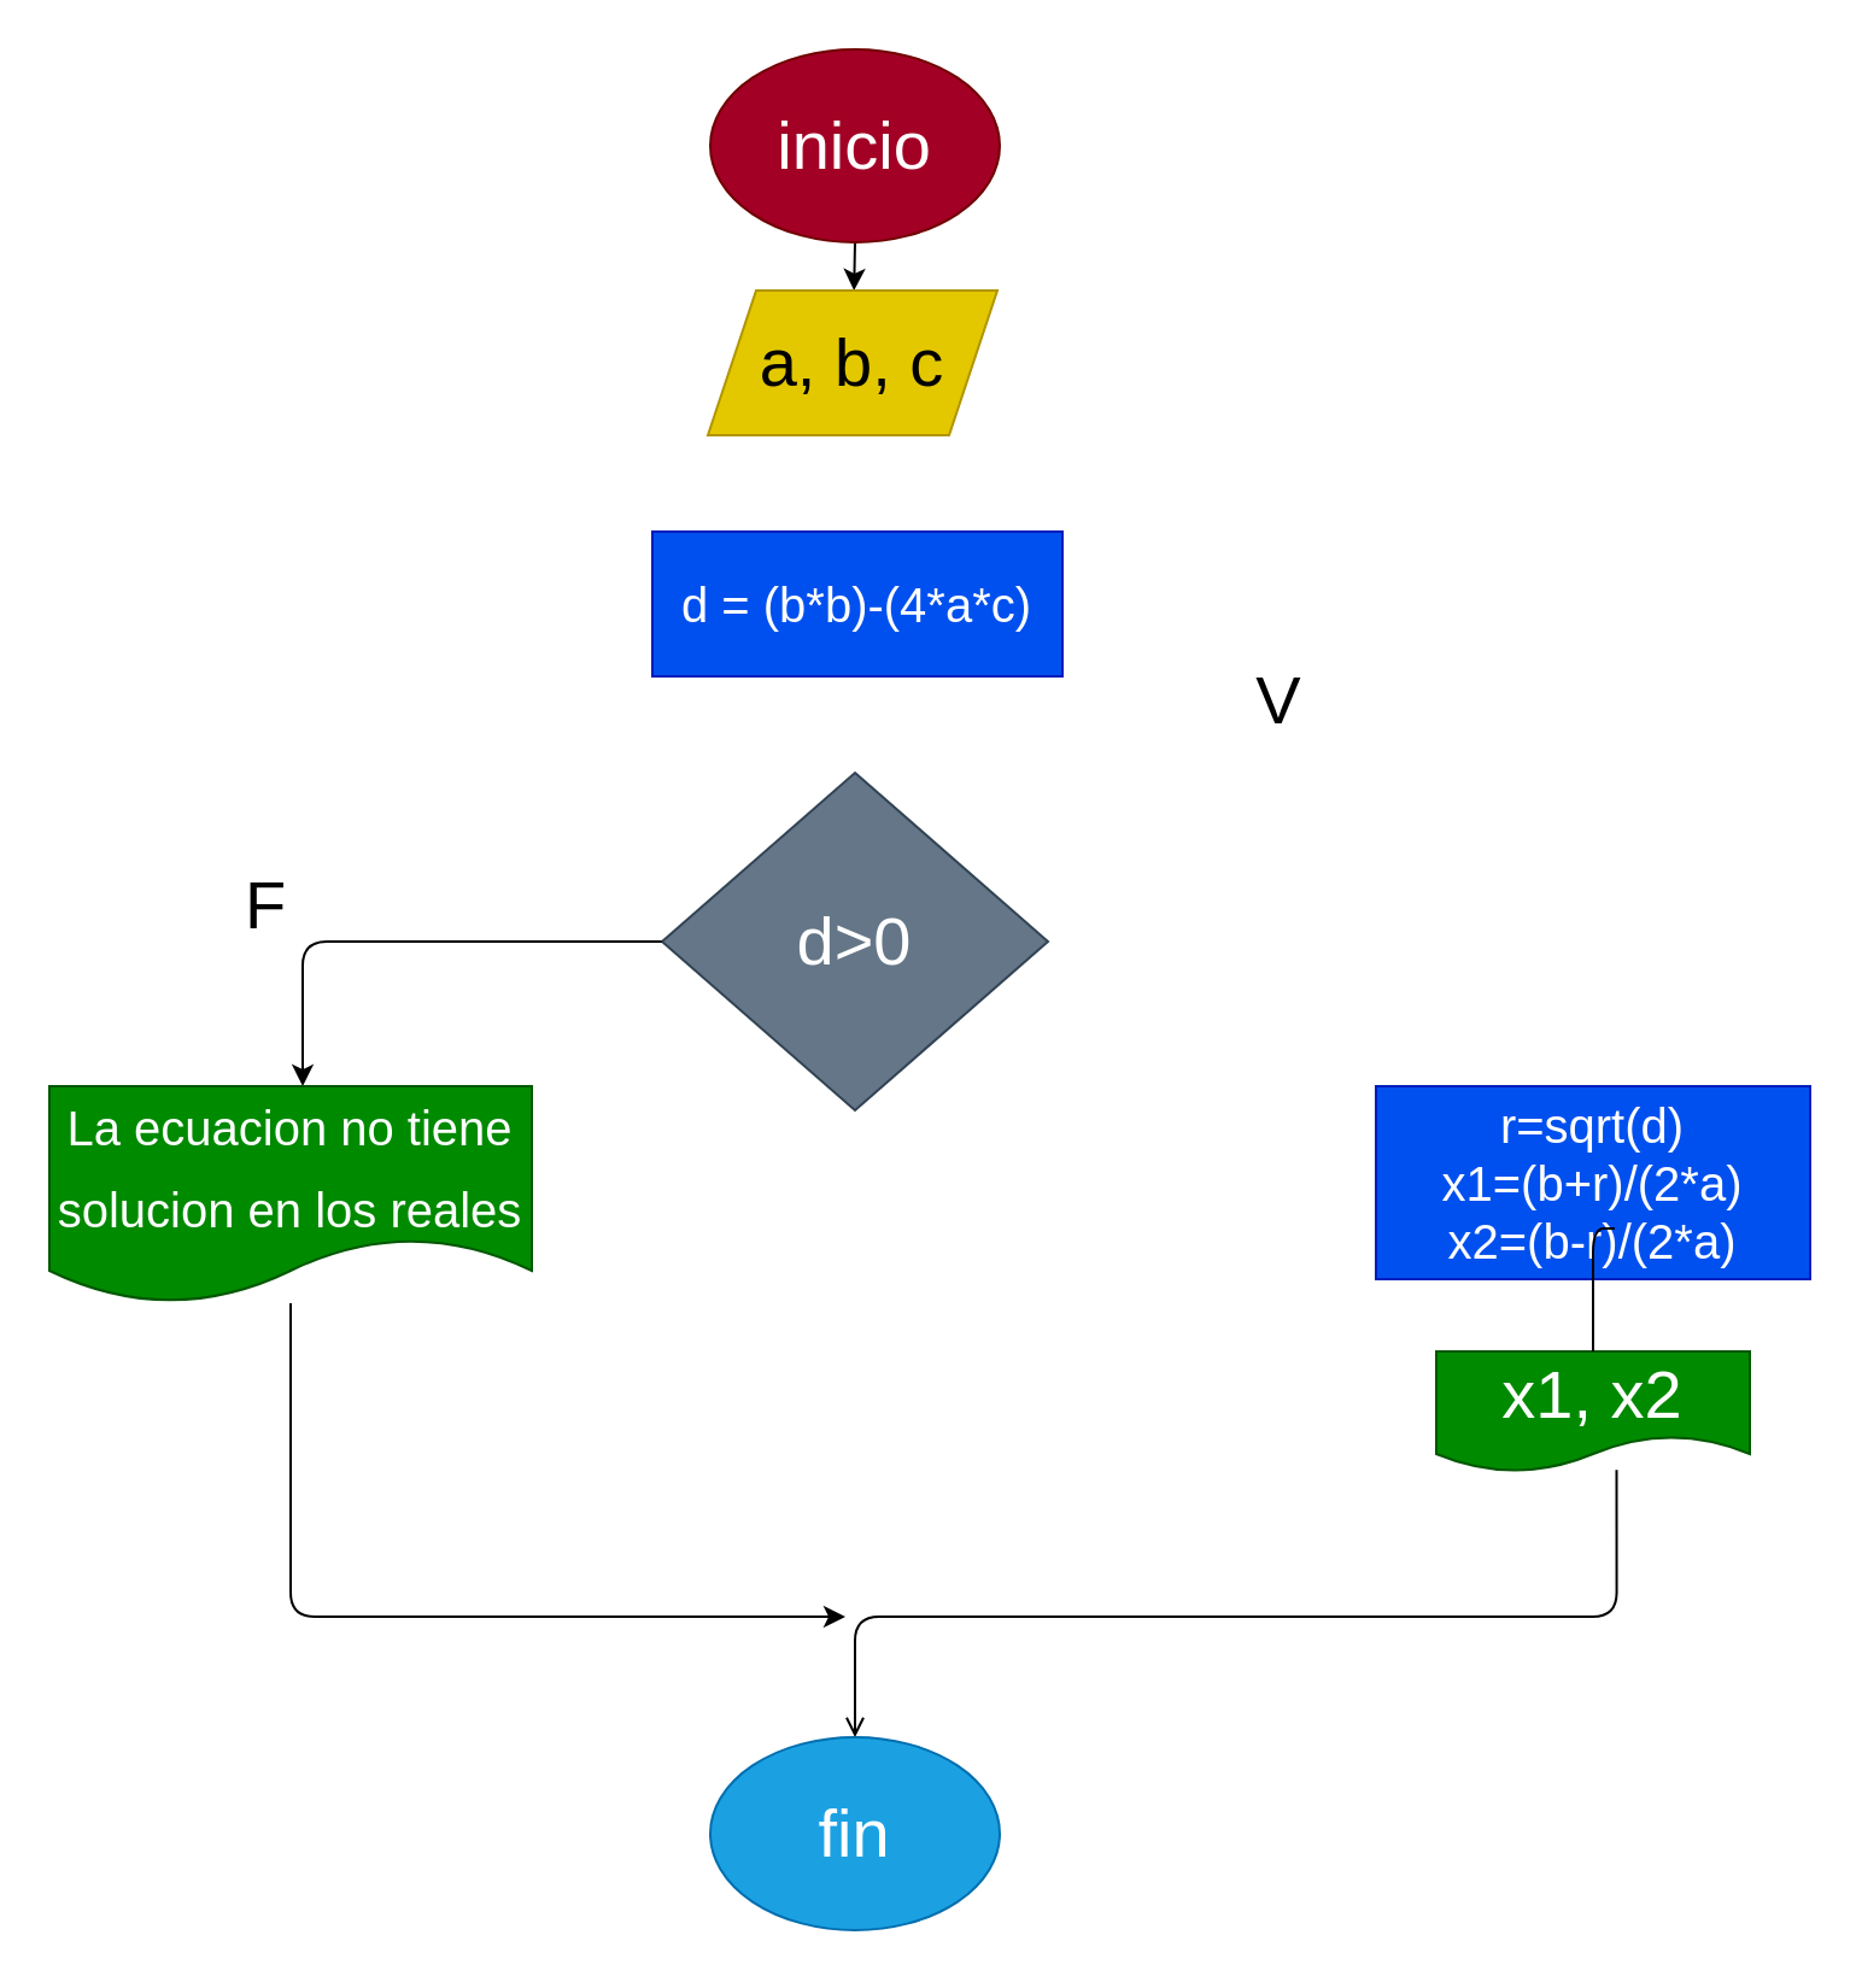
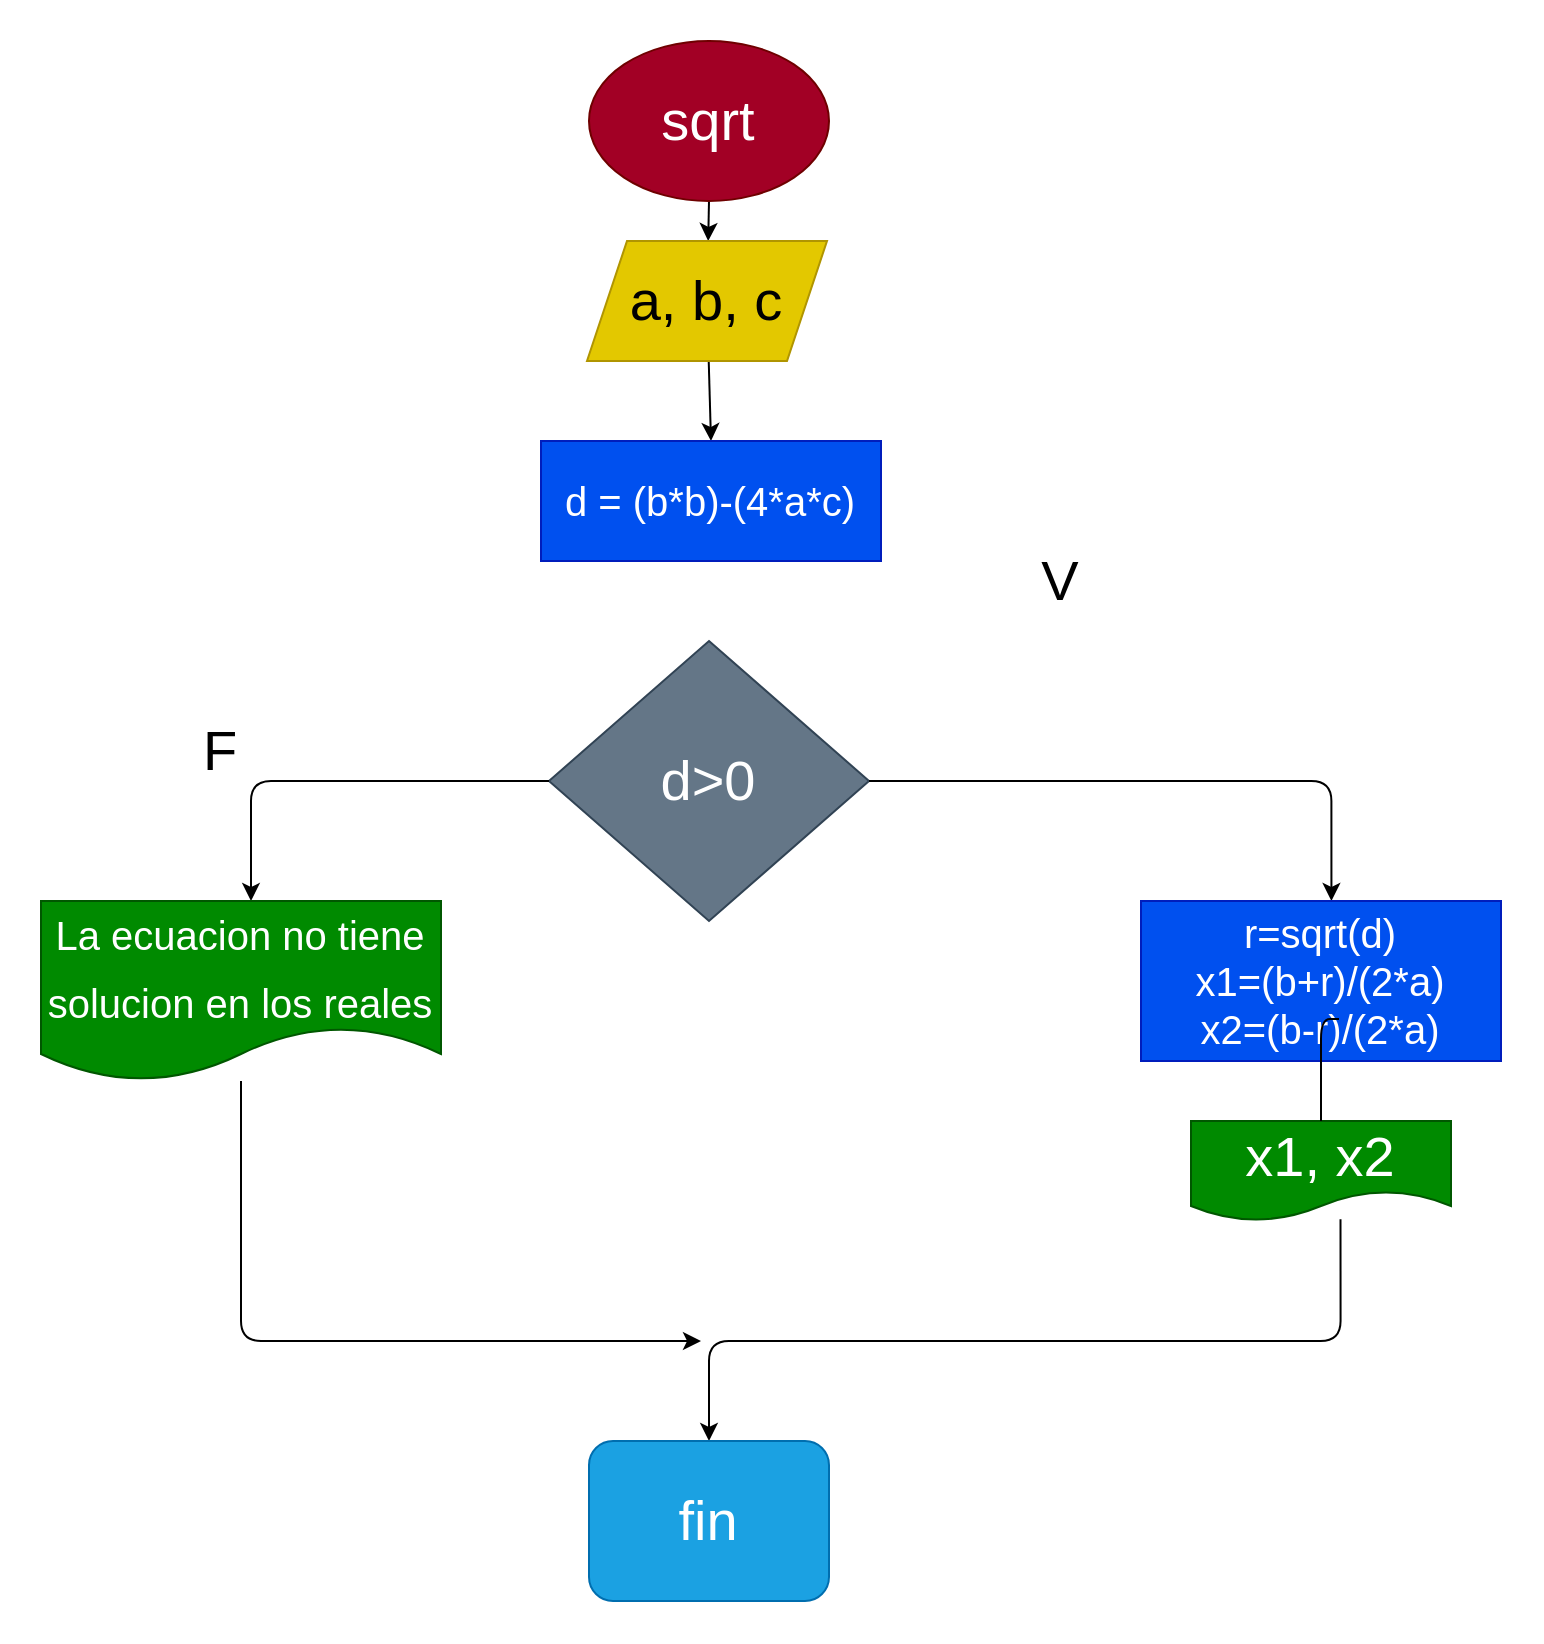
- <mxCell id="12" value="inicio" style="ellipse;whiteSpace=wrap;html=1;fontSize=28;fillColor=#a20025;fontColor=#ffffff;strokeColor=#6F0000;" vertex="1" parent="1"><mxGeometry x="294" y="20" width="120" height="80" as="geometry" /></mxCell>
+ <mxCell id="12" value="sqrt" style="ellipse;whiteSpace=wrap;html=1;fontSize=28;fillColor=#a20025;fontColor=#ffffff;strokeColor=#6F0000;" vertex="1" parent="1"><mxGeometry x="294" y="20" width="120" height="80" as="geometry" /></mxCell>
+ <mxCell id="3" style="edgeStyle=none;html=1;entryX=0.5;entryY=0;entryDx=0;entryDy=0;" edge="1" parent="1" source="4" target="15"><mxGeometry relative="1" as="geometry" /></mxCell>
+ <mxCell id="6" value="" style="edgeStyle=segmentEdgeStyle;endArrow=classic;html=1;fontSize=28;exitX=1;exitY=0.5;exitDx=0;exitDy=0;entryX=0.529;entryY=0;entryDx=0;entryDy=0;entryPerimeter=0;" edge="1" parent="1" source="5" target="16"><mxGeometry width="50" height="50" relative="1" as="geometry"><mxPoint x="470" y="370" as="sourcePoint" /><mxPoint x="660" y="450" as="targetPoint" /></mxGeometry></mxCell>
- <mxCell id="8" value="" style="edgeStyle=segmentEdgeStyle;endArrow=open;html=1;fontSize=28;exitX=0.575;exitY=0.983;exitDx=0;exitDy=0;exitPerimeter=0;entryX=0.5;entryY=0;entryDx=0;entryDy=0;startArrow=none;" edge="1" parent="1" source="17" target="9"><mxGeometry width="50" height="50" relative="1" as="geometry"><mxPoint x="669" y="508.98" as="sourcePoint" /><mxPoint x="350" y="840" as="targetPoint" /><Array as="points"><mxPoint x="670" y="670" /><mxPoint x="354" y="670" /></Array></mxGeometry></mxCell>
+ <mxCell id="8" value="" style="edgeStyle=segmentEdgeStyle;endArrow=classic;html=1;fontSize=28;exitX=0.575;exitY=0.983;exitDx=0;exitDy=0;exitPerimeter=0;entryX=0.5;entryY=0;entryDx=0;entryDy=0;startArrow=none;" edge="1" parent="1" source="17" target="9"><mxGeometry width="50" height="50" relative="1" as="geometry"><mxPoint x="669" y="508.98" as="sourcePoint" /><mxPoint x="350" y="840" as="targetPoint" /><Array as="points"><mxPoint x="670" y="670" /><mxPoint x="354" y="670" /></Array></mxGeometry></mxCell>
- <mxCell id="9" value="fin" style="ellipse;whiteSpace=wrap;html=1;fontSize=28;fillColor=#1ba1e2;fontColor=#ffffff;strokeColor=#006EAF;" vertex="1" parent="1"><mxGeometry x="294" y="720" width="120" height="80" as="geometry" /></mxCell>
+ <mxCell id="9" value="fin" style="whiteSpace=wrap;html=1;fontSize=28;fillColor=#1ba1e2;fontColor=#ffffff;strokeColor=#006EAF;rounded=1;" vertex="1" parent="1"><mxGeometry x="294" y="720" width="120" height="80" as="geometry" /></mxCell>
